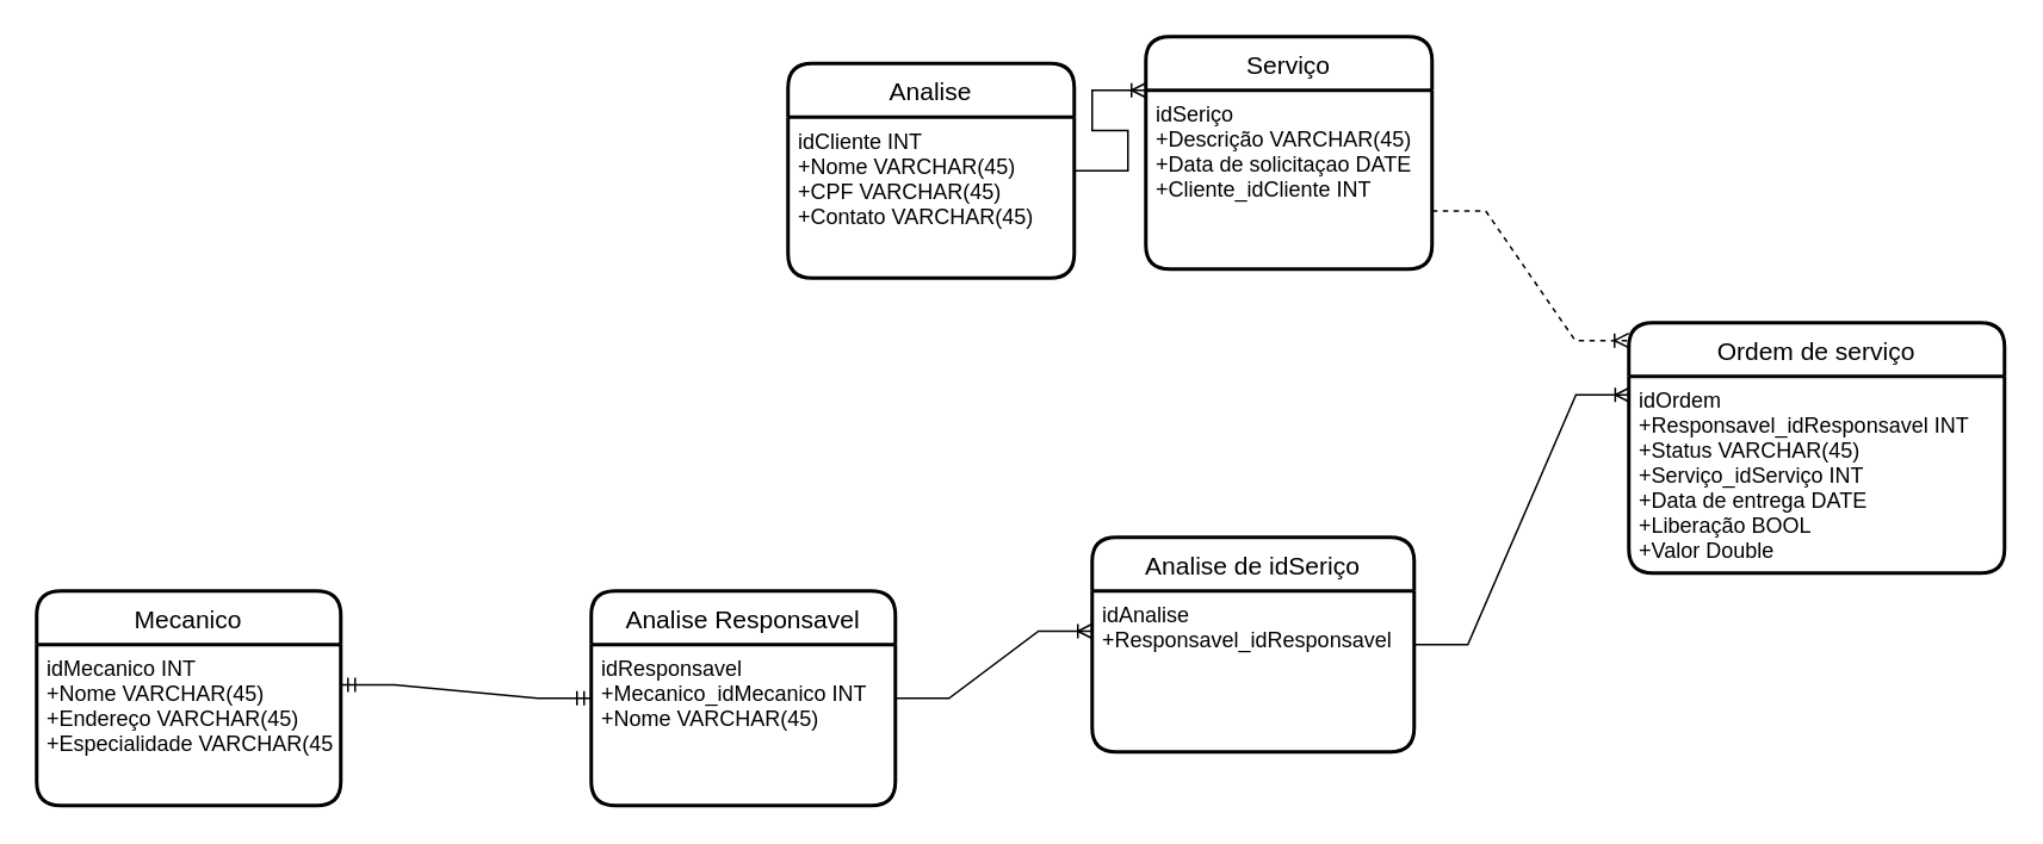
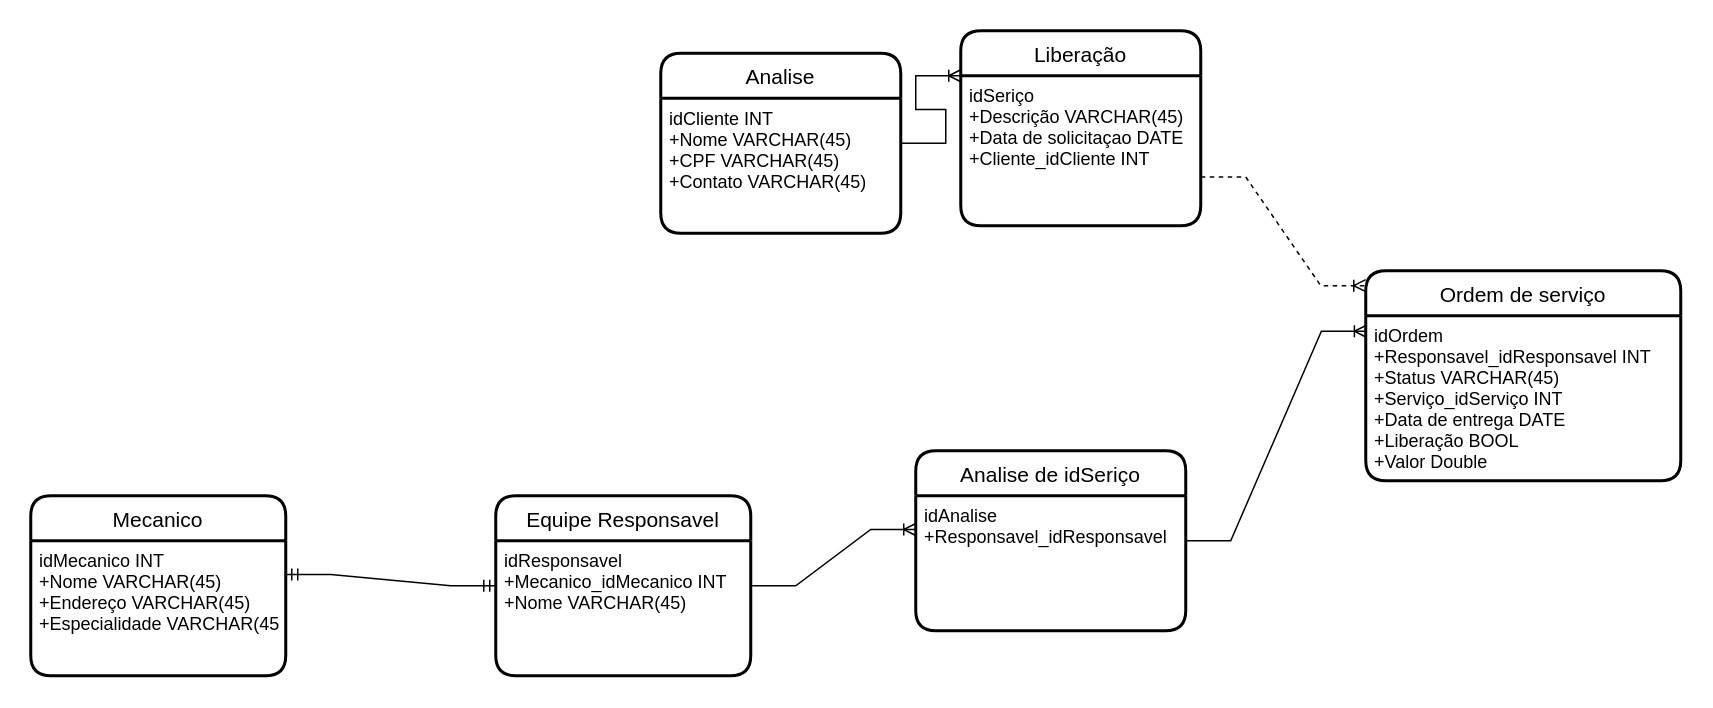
- <mxCell id="4" value="Serviço" style="swimlane;childLayout=stackLayout;horizontal=1;startSize=30;horizontalStack=0;rounded=1;fontSize=14;fontStyle=0;strokeWidth=2;resizeParent=0;resizeLast=1;shadow=0;dashed=0;align=center;" vertex="1" parent="1"><mxGeometry x="640" y="20" width="160" height="130" as="geometry"><mxRectangle x="660" y="380" width="80" height="30" as="alternateBounds" /></mxGeometry></mxCell>
+ <mxCell id="4" value="Liberação" style="swimlane;childLayout=stackLayout;horizontal=1;startSize=30;horizontalStack=0;rounded=1;fontSize=14;fontStyle=0;strokeWidth=2;resizeParent=0;resizeLast=1;shadow=0;dashed=0;align=center;" vertex="1" parent="1"><mxGeometry x="640" y="20" width="160" height="130" as="geometry"><mxRectangle x="660" y="380" width="80" height="30" as="alternateBounds" /></mxGeometry></mxCell>
- <mxCell id="6" value="Analise Responsavel" style="swimlane;childLayout=stackLayout;horizontal=1;startSize=30;horizontalStack=0;rounded=1;fontSize=14;fontStyle=0;strokeWidth=2;resizeParent=0;resizeLast=1;shadow=0;dashed=0;align=center;" vertex="1" parent="1"><mxGeometry x="330" y="330" width="170" height="120" as="geometry"><mxRectangle x="340" y="690" width="140" height="30" as="alternateBounds" /></mxGeometry></mxCell>
+ <mxCell id="6" value="Equipe Responsavel" style="swimlane;childLayout=stackLayout;horizontal=1;startSize=30;horizontalStack=0;rounded=1;fontSize=14;fontStyle=0;strokeWidth=2;resizeParent=0;resizeLast=1;shadow=0;dashed=0;align=center;" vertex="1" parent="1"><mxGeometry x="330" y="330" width="170" height="120" as="geometry"><mxRectangle x="340" y="690" width="140" height="30" as="alternateBounds" /></mxGeometry></mxCell>
